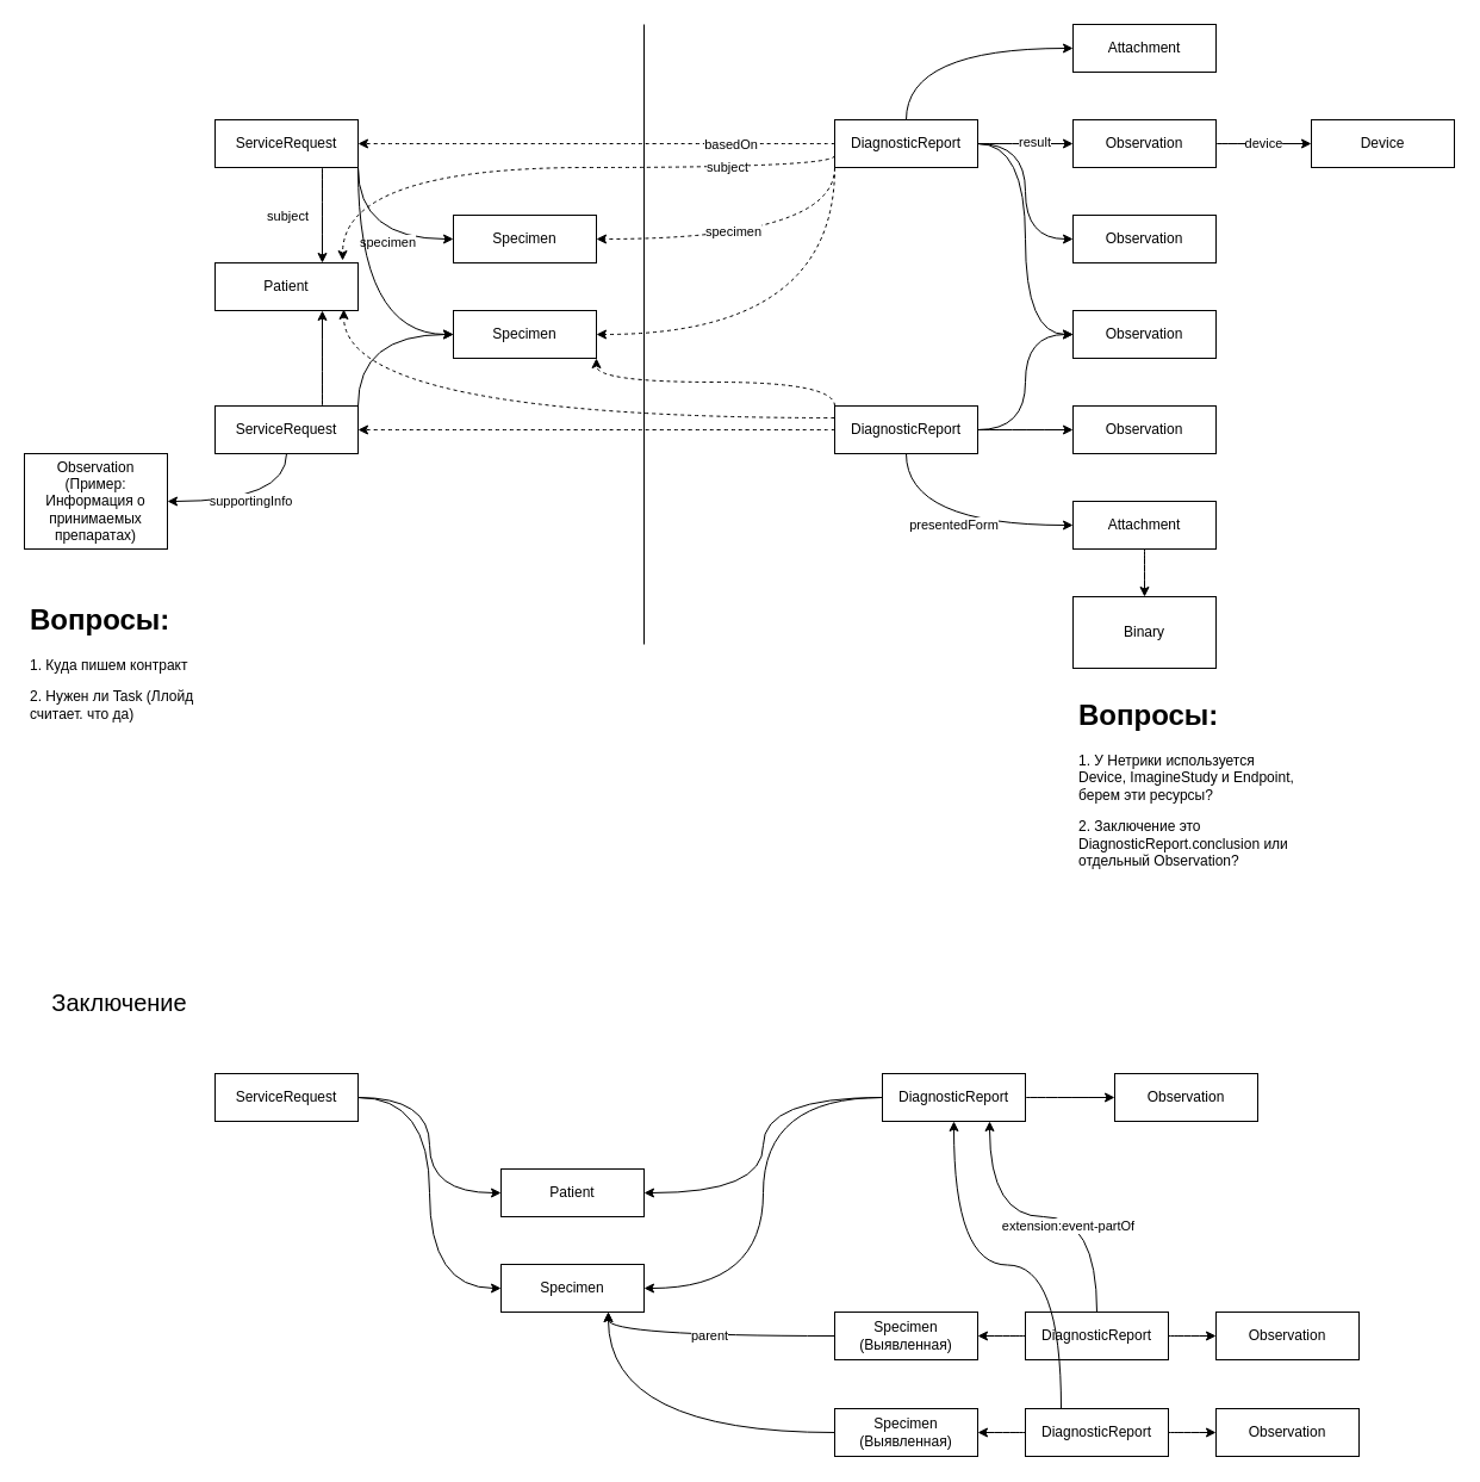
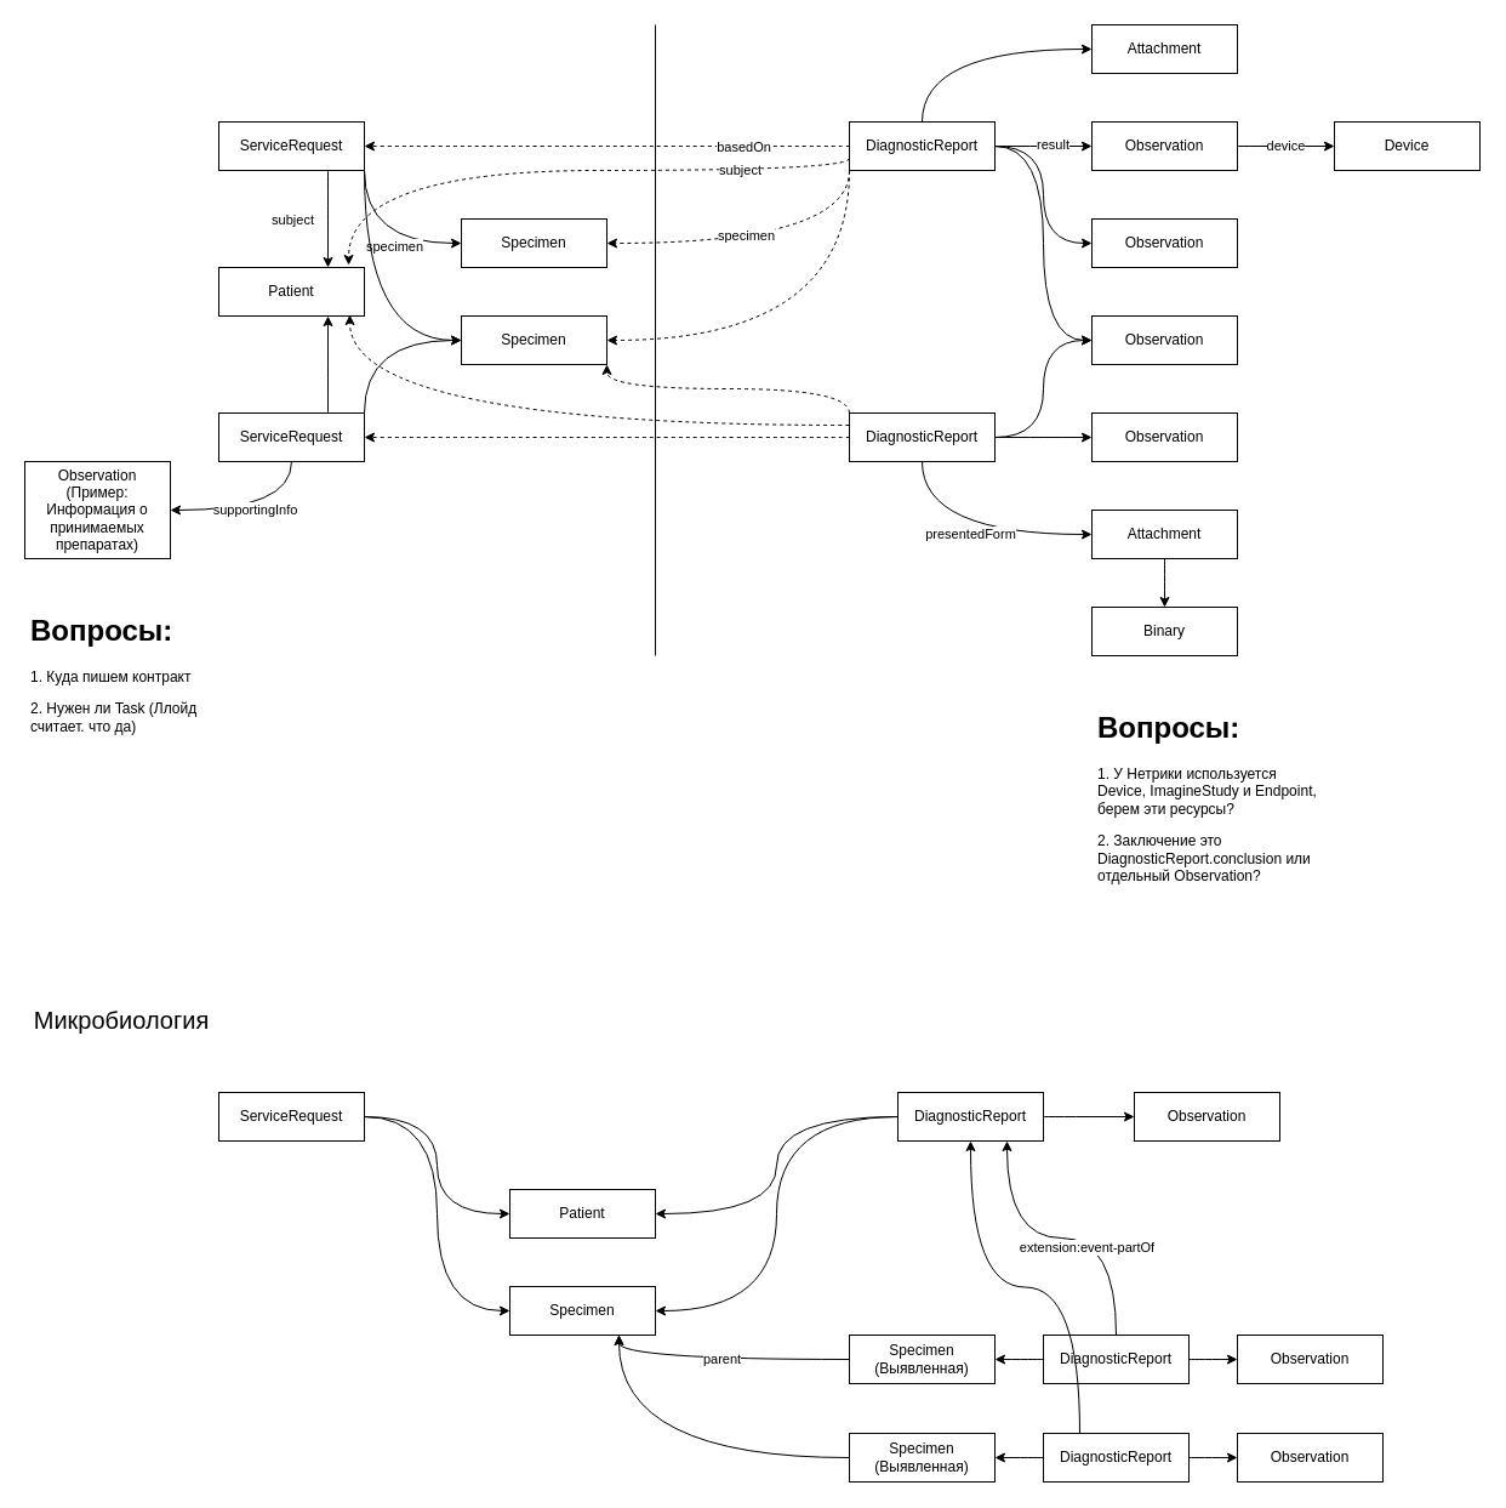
- <mxCell id="45" value="Binary" style="rounded=0;whiteSpace=wrap;html=1;" vertex="1" parent="1"><mxGeometry x="900" y="500" width="120" height="60" as="geometry" /></mxCell>
+ <mxCell id="45" value="Binary" style="rounded=0;whiteSpace=wrap;html=1;" vertex="1" parent="1"><mxGeometry x="900" y="500" width="120" height="40" as="geometry" /></mxCell>
- <mxCell id="50" value="&lt;font style=&quot;font-size: 20px&quot;&gt;Заключение&lt;/font&gt;" style="text;html=1;strokeColor=none;fillColor=none;align=center;verticalAlign=middle;whiteSpace=wrap;rounded=0;" vertex="1" parent="1"><mxGeometry x="20" y="820" width="160" height="40" as="geometry" /></mxCell>
+ <mxCell id="50" value="&lt;font style=&quot;font-size: 20px&quot;&gt;Микробиология&lt;/font&gt;" style="text;html=1;strokeColor=none;fillColor=none;align=center;verticalAlign=middle;whiteSpace=wrap;rounded=0;" vertex="1" parent="1"><mxGeometry x="20" y="820" width="160" height="40" as="geometry" /></mxCell>
